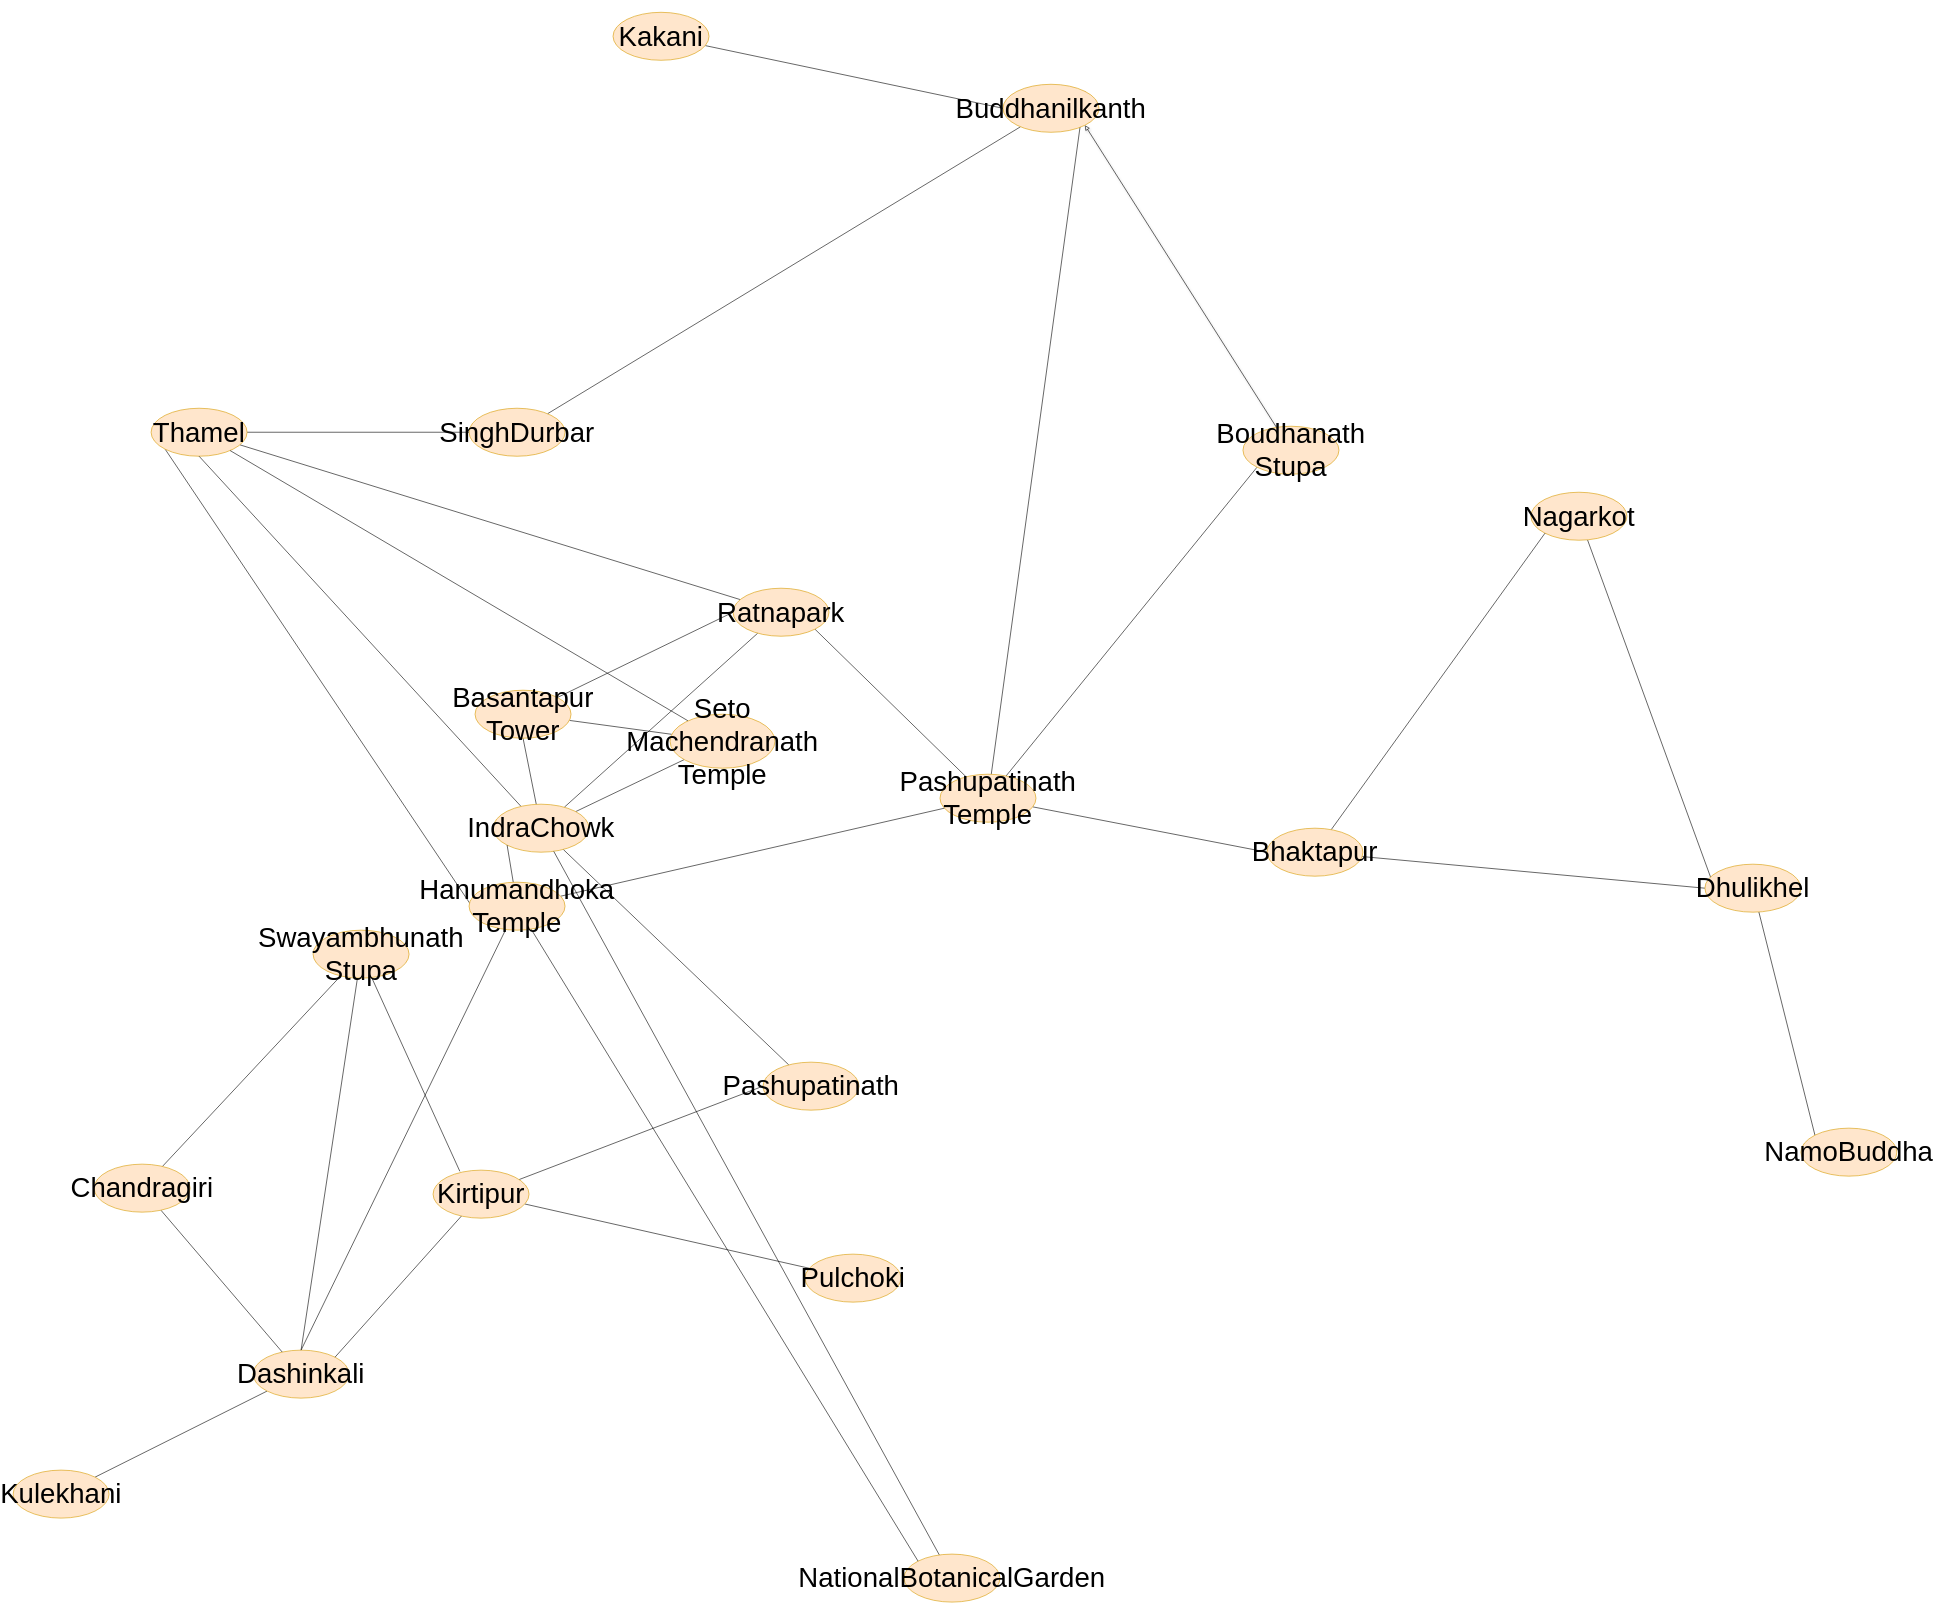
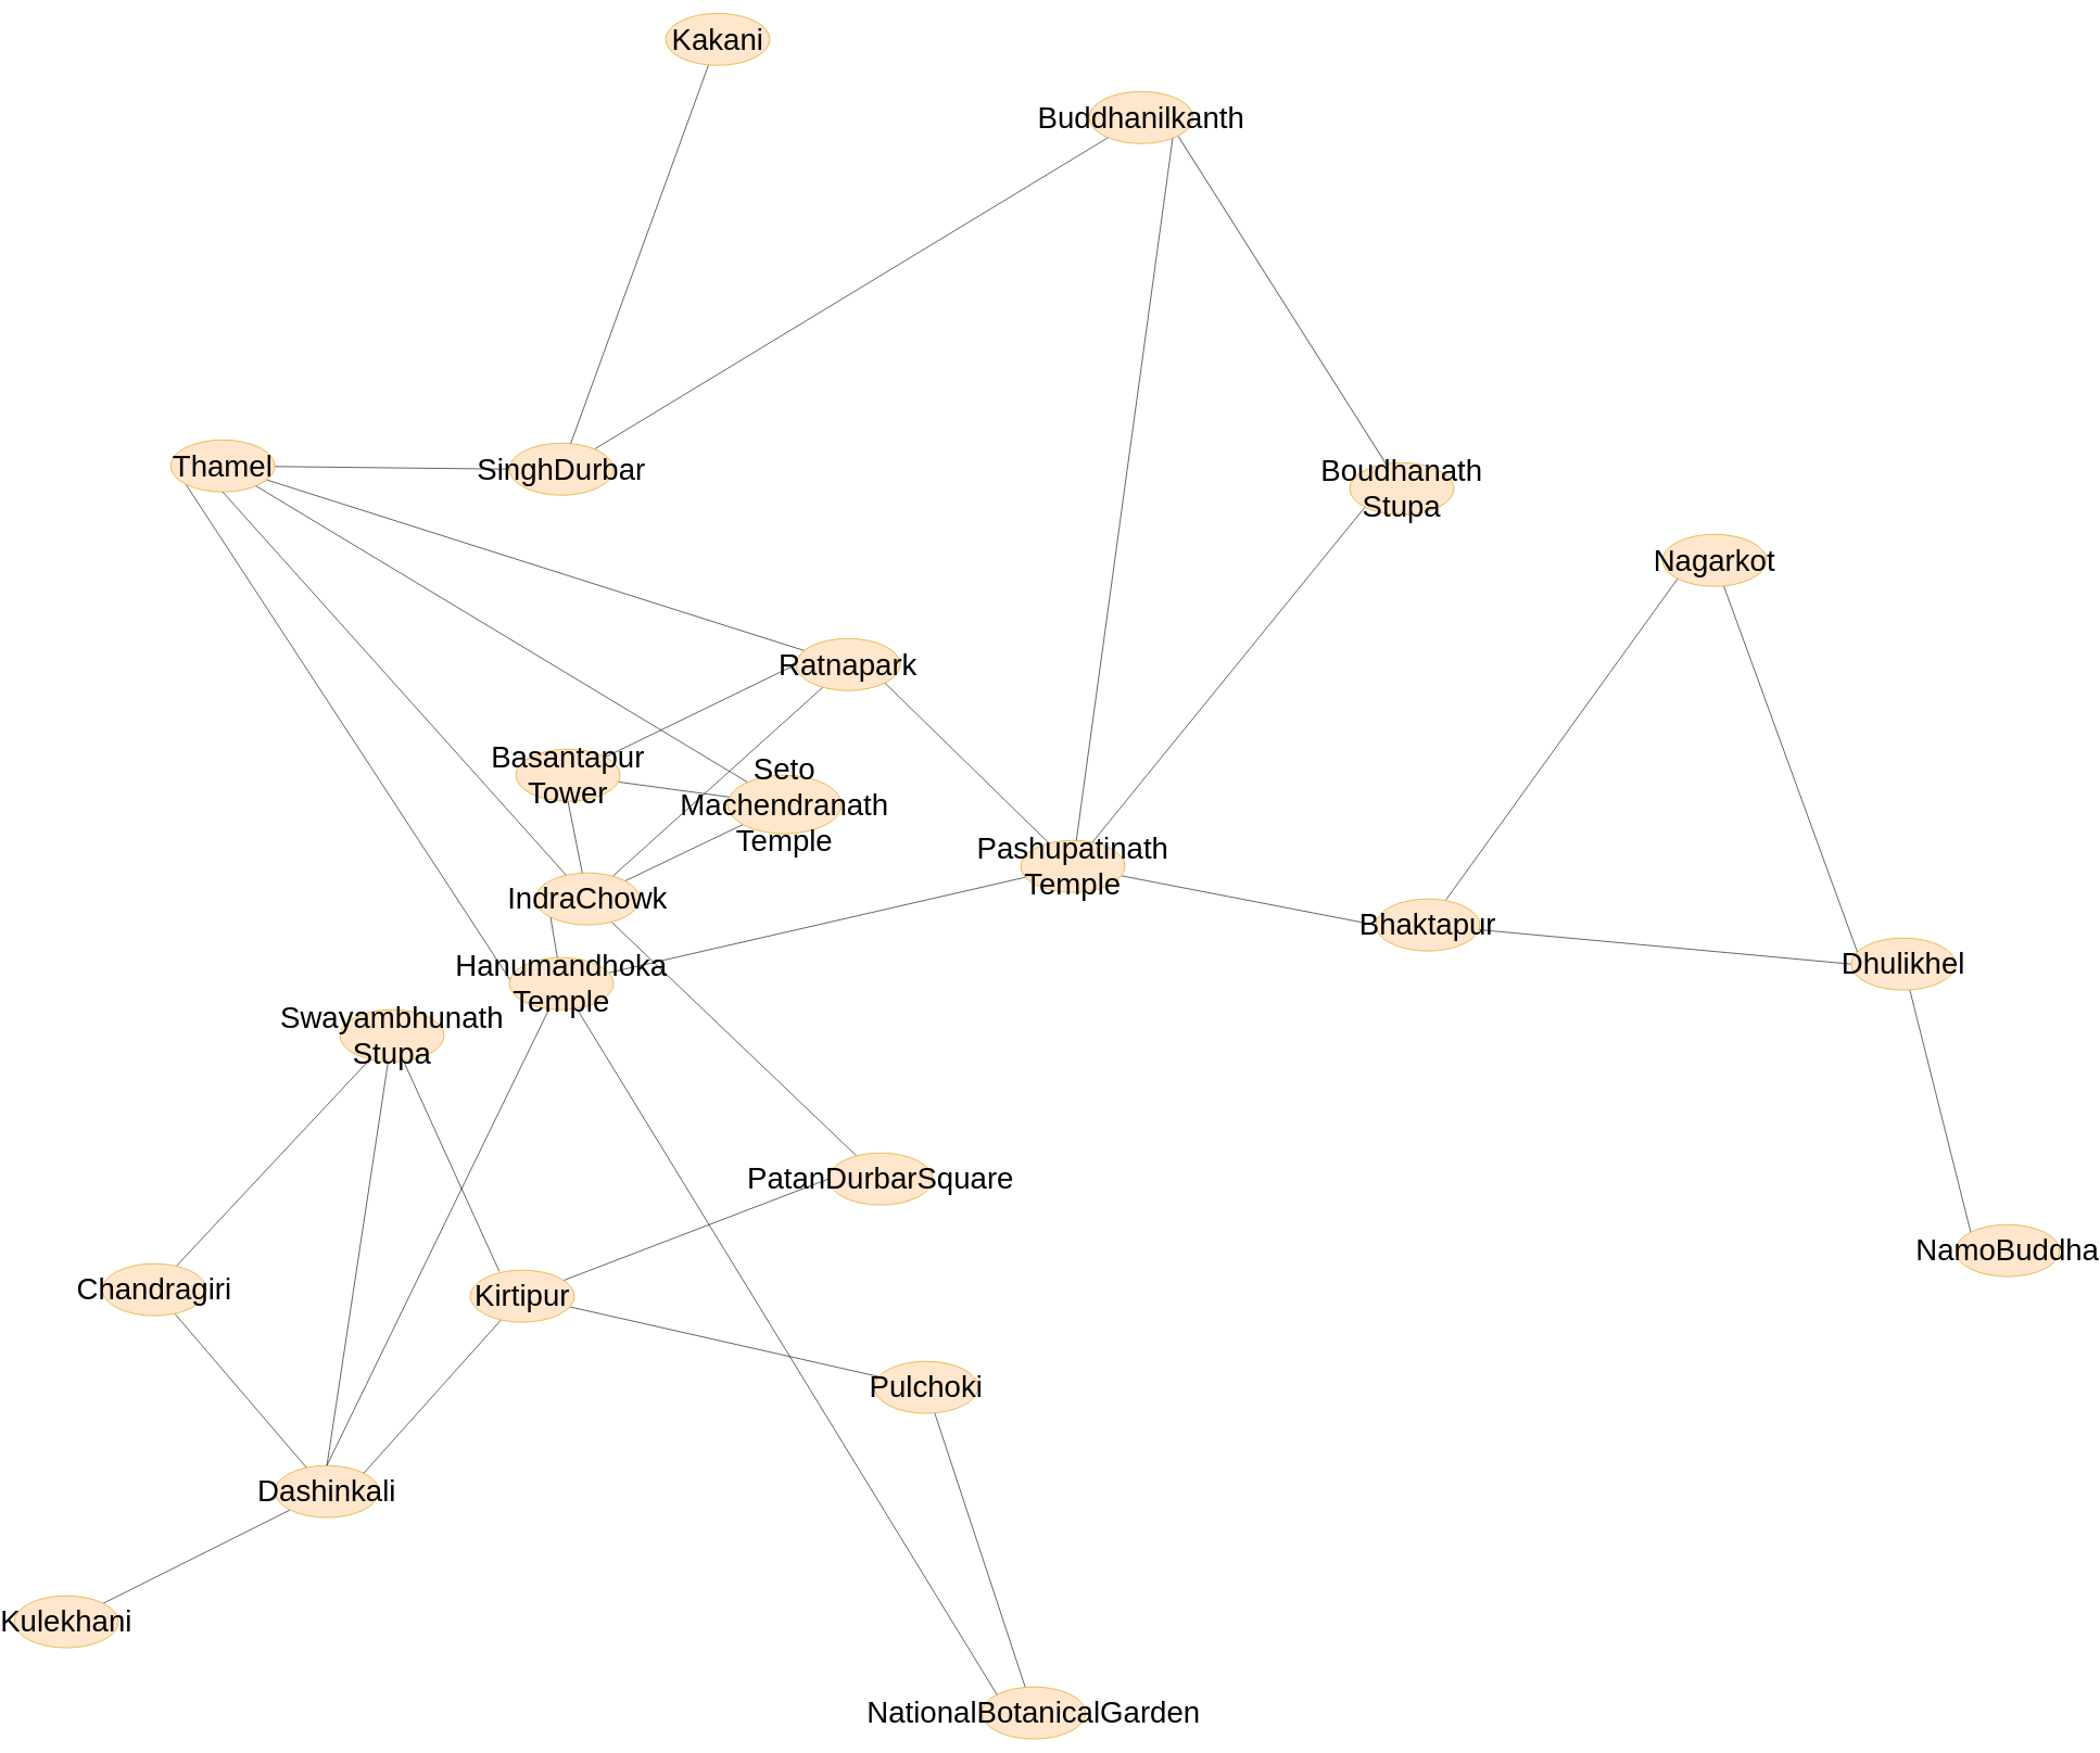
- <mxCell id="51" style="edgeStyle=none;rounded=0;orthogonalLoop=1;jettySize=auto;html=1;entryX=0;entryY=0.5;entryDx=0;entryDy=0;fontSize=46;endArrow=none;endFill=0;" parent="1" source="52" target="18" edge="1"><mxGeometry relative="1" as="geometry" /></mxCell>
+ <mxCell id="51" style="edgeStyle=none;rounded=0;orthogonalLoop=1;jettySize=auto;html=1;fontSize=46;endArrow=none;endFill=0;" parent="1" source="52" target="30" edge="1"><mxGeometry relative="1" as="geometry" /></mxCell>
- <mxCell id="7" style="edgeStyle=none;rounded=0;orthogonalLoop=1;jettySize=auto;html=1;entryX=1;entryY=1;entryDx=0;entryDy=0;shadow=1;fontSize=46;endArrow=block;endFill=0;" parent="1" source="8" target="18" edge="1"><mxGeometry relative="1" as="geometry" /></mxCell>
+ <mxCell id="7" style="edgeStyle=none;rounded=0;orthogonalLoop=1;jettySize=auto;html=1;entryX=1;entryY=1;entryDx=0;entryDy=0;shadow=1;fontSize=46;endArrow=none;endFill=0;" parent="1" source="8" target="18" edge="1"><mxGeometry relative="1" as="geometry" /></mxCell>
- <mxCell id="16" value="&lt;font style=&quot;font-size: 46px;&quot;&gt;Thamel&lt;/font&gt;" style="ellipse;whiteSpace=wrap;html=1;fillColor=#ffe6cc;strokeColor=#d79b00;fontSize=46;" parent="1" vertex="1"><mxGeometry x="250" y="680" width="160" height="80" as="geometry" /></mxCell>
+ <mxCell id="16" value="&lt;font style=&quot;font-size: 46px;&quot;&gt;Thamel&lt;/font&gt;" style="ellipse;whiteSpace=wrap;html=1;fillColor=#ffe6cc;strokeColor=#d79b00;fontSize=46;" parent="1" vertex="1"><mxGeometry x="260" y="675" width="160" height="80" as="geometry" /></mxCell>
- <mxCell id="34" value="&lt;font style=&quot;font-size: 46px;&quot;&gt;Pashupatinath&lt;/font&gt;" style="ellipse;whiteSpace=wrap;html=1;fillColor=#ffe6cc;strokeColor=#d79b00;fontSize=46;" parent="1" vertex="1"><mxGeometry x="1270" y="1770" width="160" height="80" as="geometry" /></mxCell>
+ <mxCell id="34" value="&lt;font style=&quot;font-size: 46px;&quot;&gt;PatanDurbarSquare&lt;/font&gt;" style="ellipse;whiteSpace=wrap;html=1;fillColor=#ffe6cc;strokeColor=#d79b00;fontSize=46;" parent="1" vertex="1"><mxGeometry x="1270" y="1770" width="160" height="80" as="geometry" /></mxCell>
- <mxCell id="27" style="edgeStyle=none;rounded=0;orthogonalLoop=1;jettySize=auto;html=1;fontSize=46;endArrow=none;endFill=0;" parent="1" source="28" target="24" edge="1"><mxGeometry relative="1" as="geometry"><mxPoint x="1435" y="2390" as="targetPoint" /></mxGeometry></mxCell>
+ <mxCell id="27" style="edgeStyle=none;rounded=0;orthogonalLoop=1;jettySize=auto;html=1;fontSize=46;endArrow=none;endFill=0;" parent="1" source="28" target="48" edge="1"><mxGeometry relative="1" as="geometry"><mxPoint x="1435" y="2390" as="targetPoint" /></mxGeometry></mxCell>
